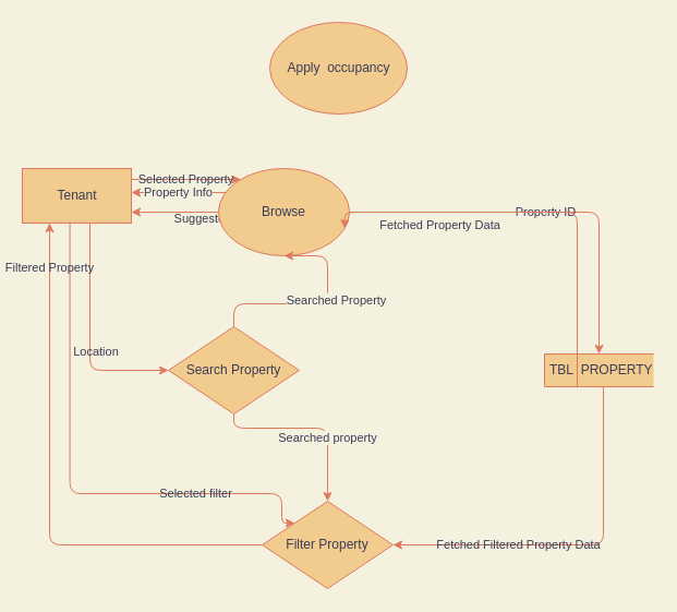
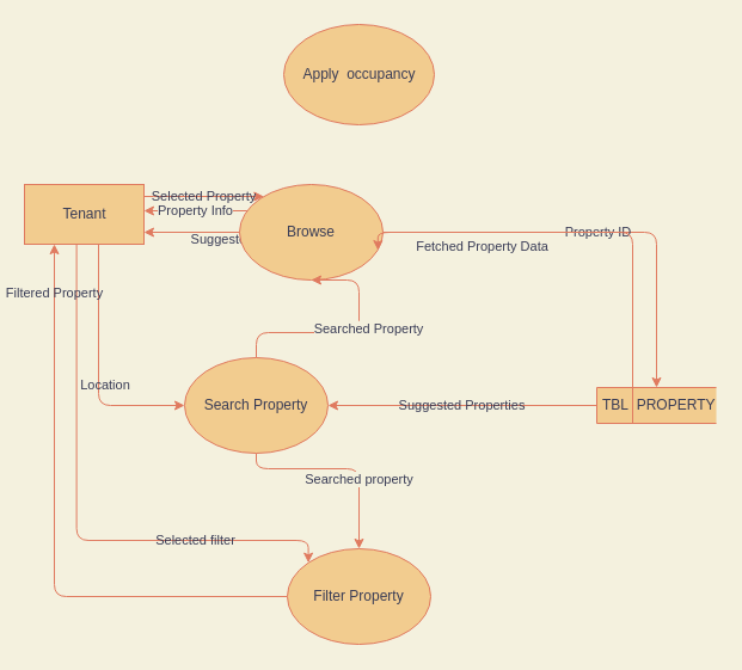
- <mxCell id="19" value="Apply&amp;nbsp; occupancy" style="shape=ellipse;html=1;dashed=0;whitespace=wrap;perimeter=ellipsePerimeter;strokeColor=#E07A5F;fillColor=#F2CC8F;fontColor=#393C56;" parent="1" vertex="1"><mxGeometry x="247" y="20" width="126" height="84" as="geometry" /></mxCell>
+ <mxCell id="19" value="Apply&amp;nbsp; occupancy" style="shape=ellipse;html=1;dashed=0;whitespace=wrap;perimeter=ellipsePerimeter;strokeColor=#E07A5F;fillColor=#F2CC8F;fontColor=#393C56;" parent="1" vertex="1"><mxGeometry x="237" y="20" width="126" height="84" as="geometry" /></mxCell>
- <mxCell id="12" value="Search Property" style="rhombus;whiteSpace=wrap;html=1;dashed=0;fontColor=#393C56;strokeColor=#E07A5F;fillColor=#F2CC8F;" parent="1" vertex="1"><mxGeometry x="154" y="299" width="120" height="80" as="geometry" /></mxCell>
+ <mxCell id="12" value="Search Property" style="ellipse;whiteSpace=wrap;html=1;dashed=0;fontColor=#393C56;strokeColor=#E07A5F;fillColor=#F2CC8F;" parent="1" vertex="1"><mxGeometry x="154" y="299" width="120" height="80" as="geometry" /></mxCell>
+ <mxCell id="15" value="Suggested Properties" style="edgeStyle=orthogonalEdgeStyle;orthogonalLoop=1;jettySize=auto;html=1;labelBackgroundColor=none;strokeColor=#E07A5F;fillColor=#F2CC8F;fontColor=#393C56;" parent="1" source="18" target="12" edge="1"><mxGeometry relative="1" as="geometry" /></mxCell>
- <mxCell id="14" value="Filter Property" style="rhombus;whiteSpace=wrap;html=1;dashed=0;fontColor=#393C56;strokeColor=#E07A5F;fillColor=#F2CC8F;" parent="1" vertex="1"><mxGeometry x="240" y="459" width="120" height="80" as="geometry" /></mxCell>
+ <mxCell id="14" value="Filter Property" style="ellipse;whiteSpace=wrap;html=1;dashed=0;fontColor=#393C56;strokeColor=#E07A5F;fillColor=#F2CC8F;" parent="1" vertex="1"><mxGeometry x="240" y="459" width="120" height="80" as="geometry" /></mxCell>
- <mxCell id="16" value="Fetched Filtered Property Data" style="edgeStyle=orthogonalEdgeStyle;orthogonalLoop=1;jettySize=auto;html=1;entryX=1;entryY=0.5;entryDx=0;entryDy=0;labelBackgroundColor=none;strokeColor=#E07A5F;fillColor=#F2CC8F;fontColor=#393C56;" parent="1" source="18" target="14" edge="1"><mxGeometry x="0.32" relative="1" as="geometry"><Array as="points"><mxPoint x="553" y="499" /></Array><mxPoint as="offset" /></mxGeometry></mxCell>
